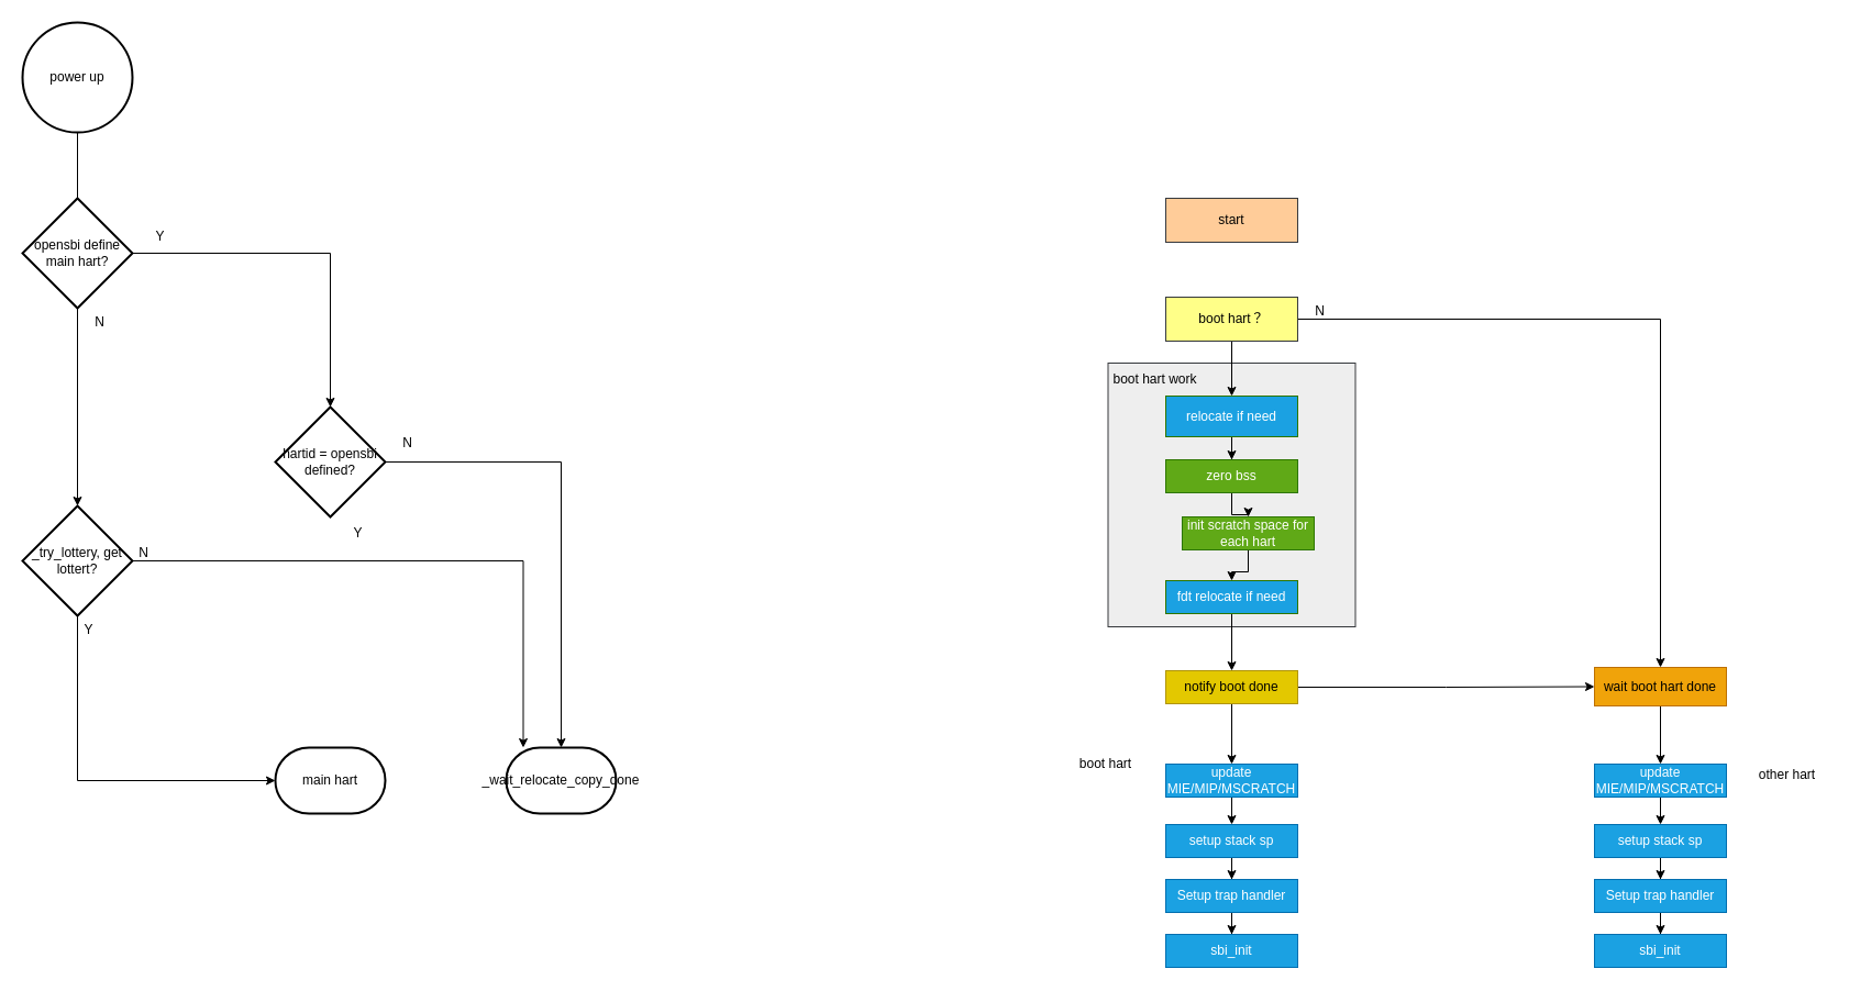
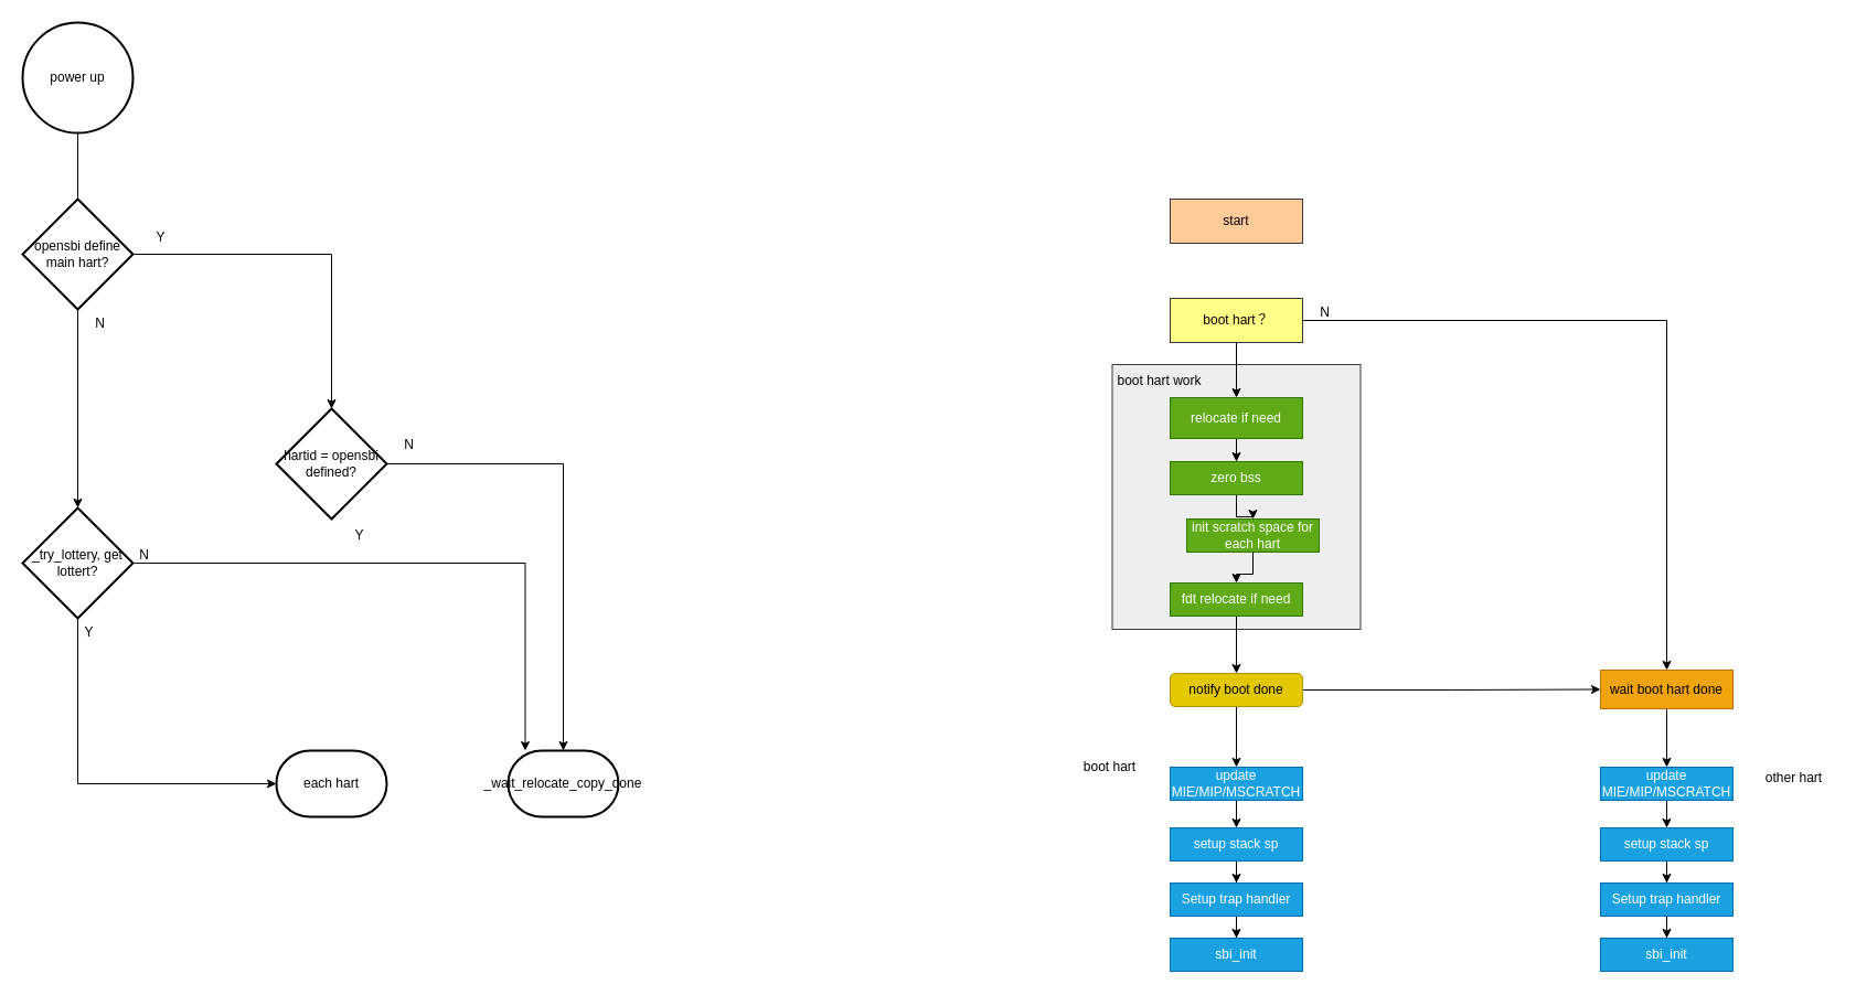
- <mxCell id="29" value="relocate if need" style="rounded=0;whiteSpace=wrap;html=1;fillColor=#1ba1e2;fontColor=#ffffff;strokeColor=#2D7600;" vertex="1" parent="1"><mxGeometry x="1060" y="360" width="120" height="37" as="geometry" /></mxCell>
+ <mxCell id="29" value="relocate if need" style="rounded=0;whiteSpace=wrap;html=1;fillColor=#60a917;fontColor=#ffffff;strokeColor=#2D7600;" vertex="1" parent="1"><mxGeometry x="1060" y="360" width="120" height="37" as="geometry" /></mxCell>
- <mxCell id="35" value="fdt relocate if need" style="rounded=0;whiteSpace=wrap;html=1;fillColor=#1ba1e2;fontColor=#ffffff;strokeColor=#2D7600;" vertex="1" parent="1"><mxGeometry x="1060" y="528" width="120" height="30" as="geometry" /></mxCell>
+ <mxCell id="35" value="fdt relocate if need" style="rounded=0;whiteSpace=wrap;html=1;fillColor=#60a917;fontColor=#ffffff;strokeColor=#2D7600;" vertex="1" parent="1"><mxGeometry x="1060" y="528" width="120" height="30" as="geometry" /></mxCell>
- <mxCell id="38" value="notify boot done" style="rounded=0;whiteSpace=wrap;html=1;fillColor=#e3c800;fontColor=#000000;strokeColor=#B09500;" vertex="1" parent="1"><mxGeometry x="1060" y="610" width="120" height="30" as="geometry" /></mxCell>
+ <mxCell id="38" value="notify boot done" style="whiteSpace=wrap;html=1;fillColor=#e3c800;fontColor=#000000;strokeColor=#B09500;rounded=1;" vertex="1" parent="1"><mxGeometry x="1060" y="610" width="120" height="30" as="geometry" /></mxCell>
- <mxCell id="9" value="main hart" style="strokeWidth=2;html=1;shape=mxgraph.flowchart.terminator;whiteSpace=wrap;" parent="1" vertex="1"><mxGeometry x="250" y="680" width="100" height="60" as="geometry" /></mxCell>
+ <mxCell id="9" value="each hart" style="strokeWidth=2;html=1;shape=mxgraph.flowchart.terminator;whiteSpace=wrap;" parent="1" vertex="1"><mxGeometry x="250" y="680" width="100" height="60" as="geometry" /></mxCell>
